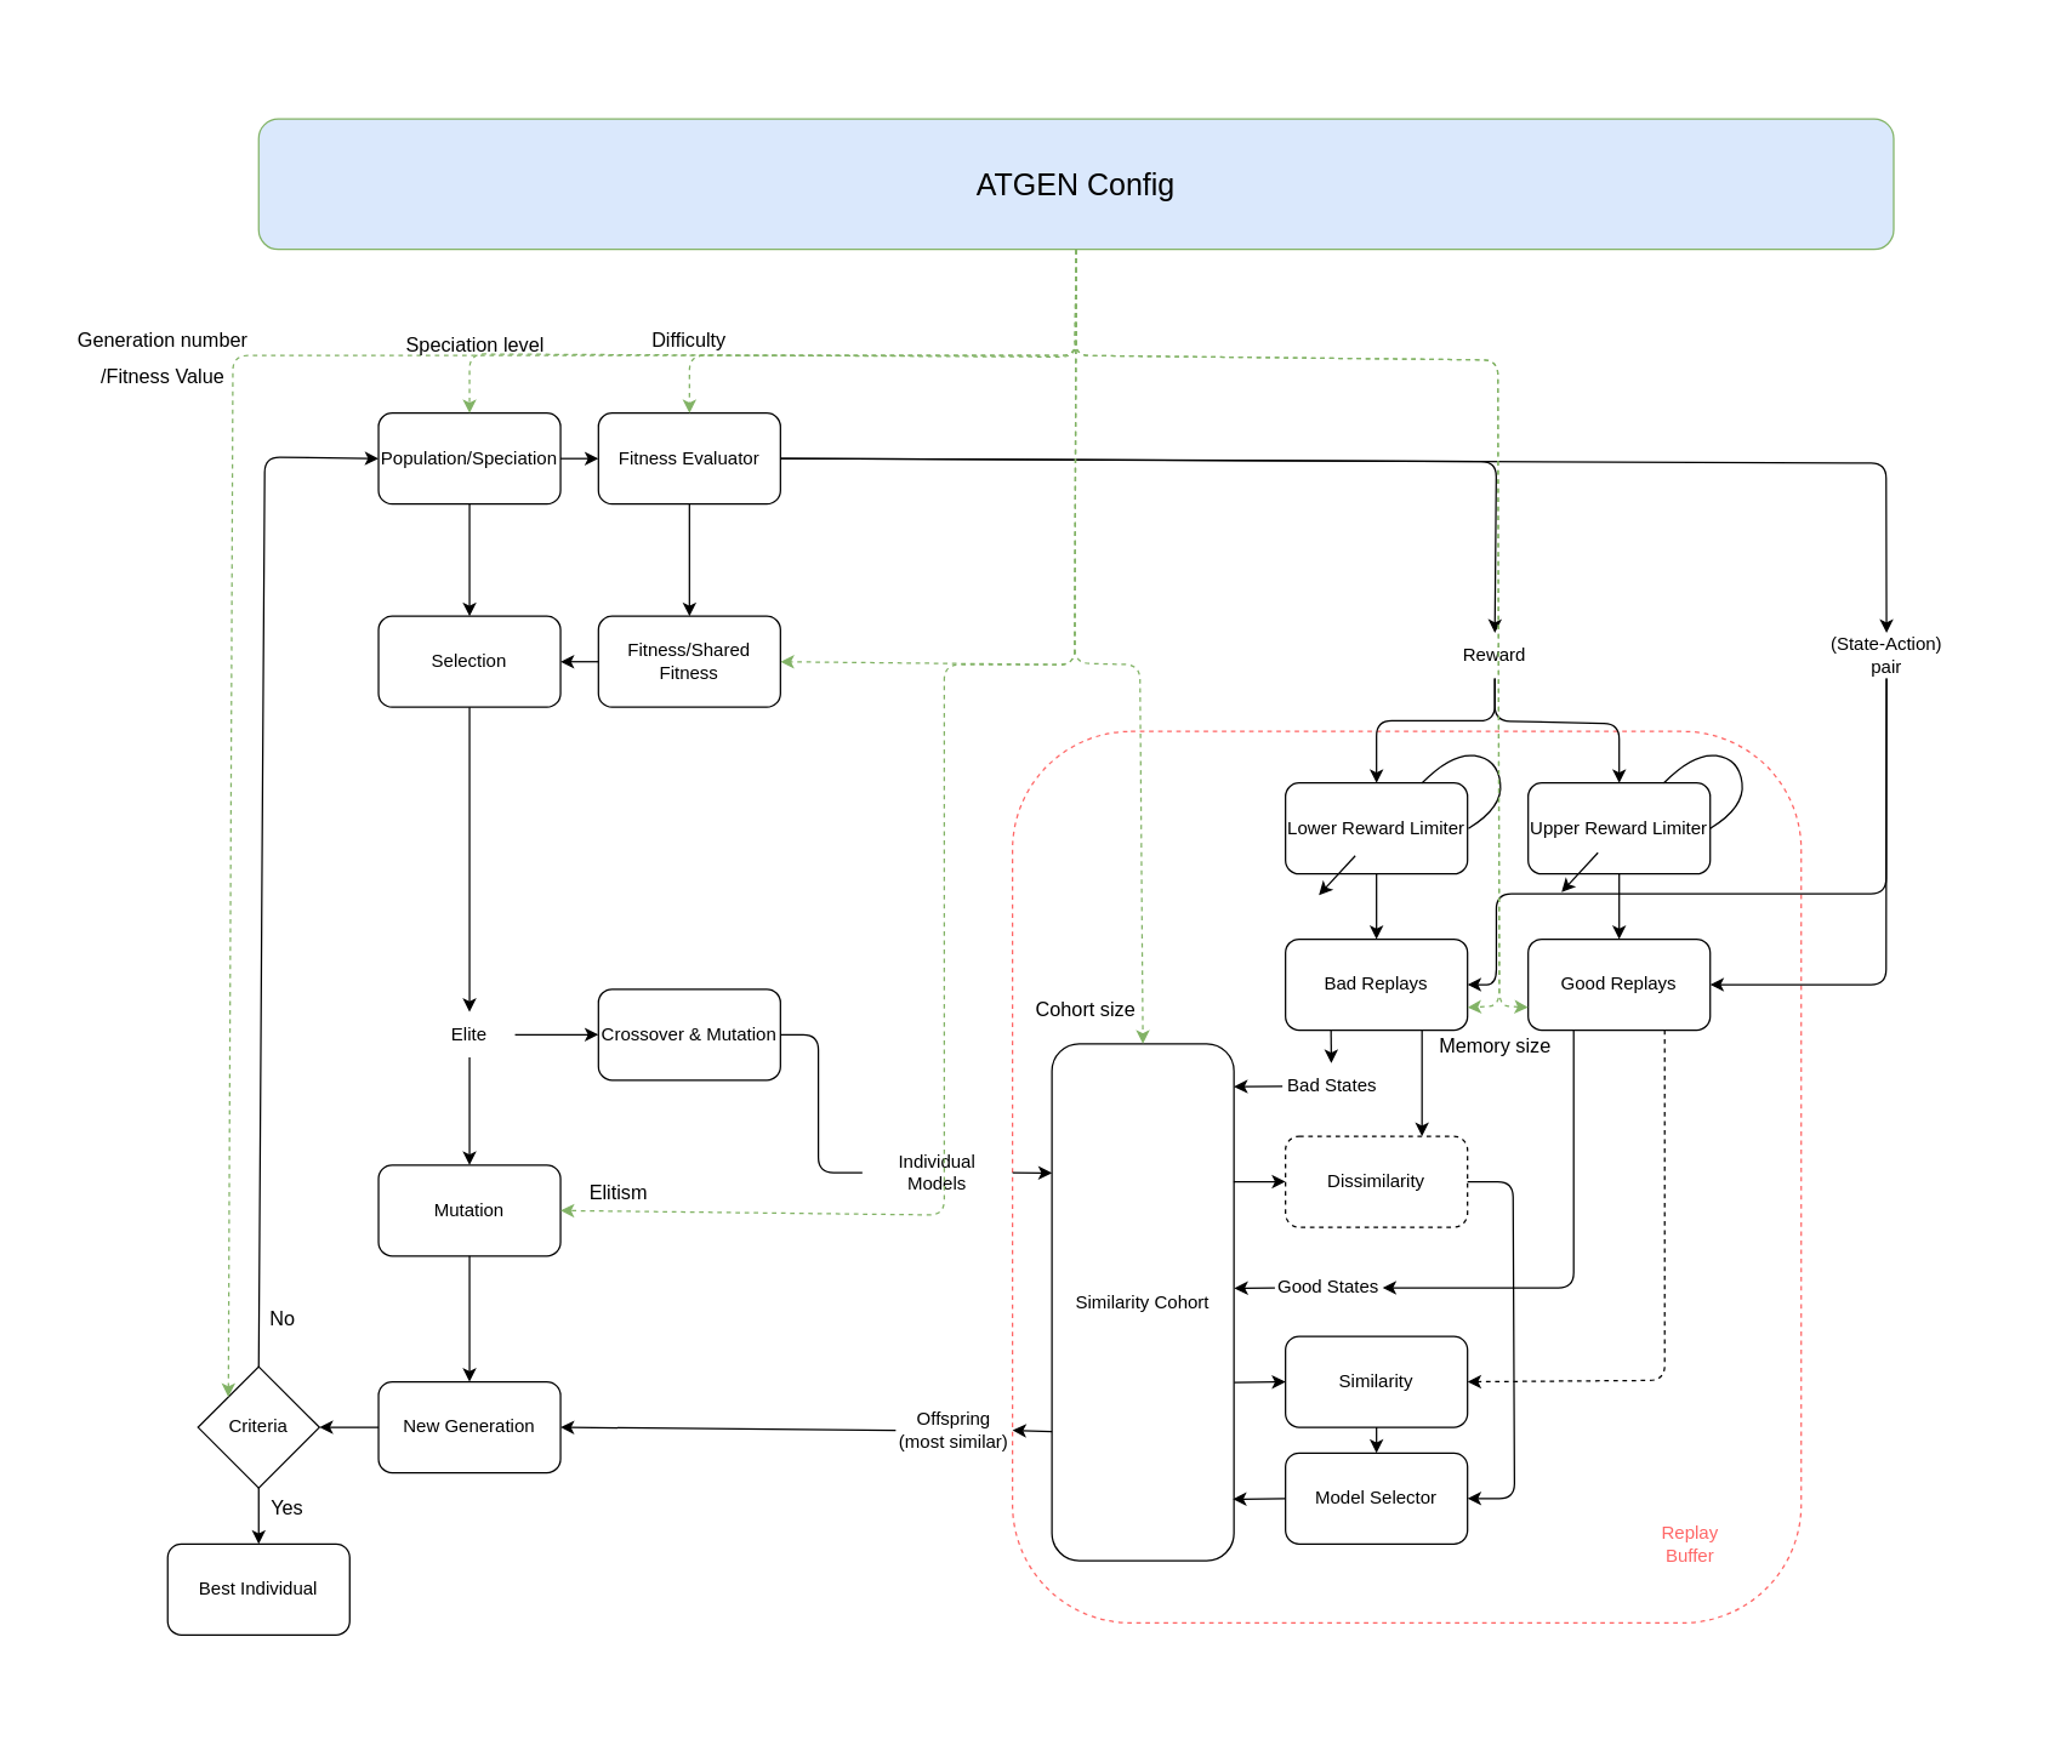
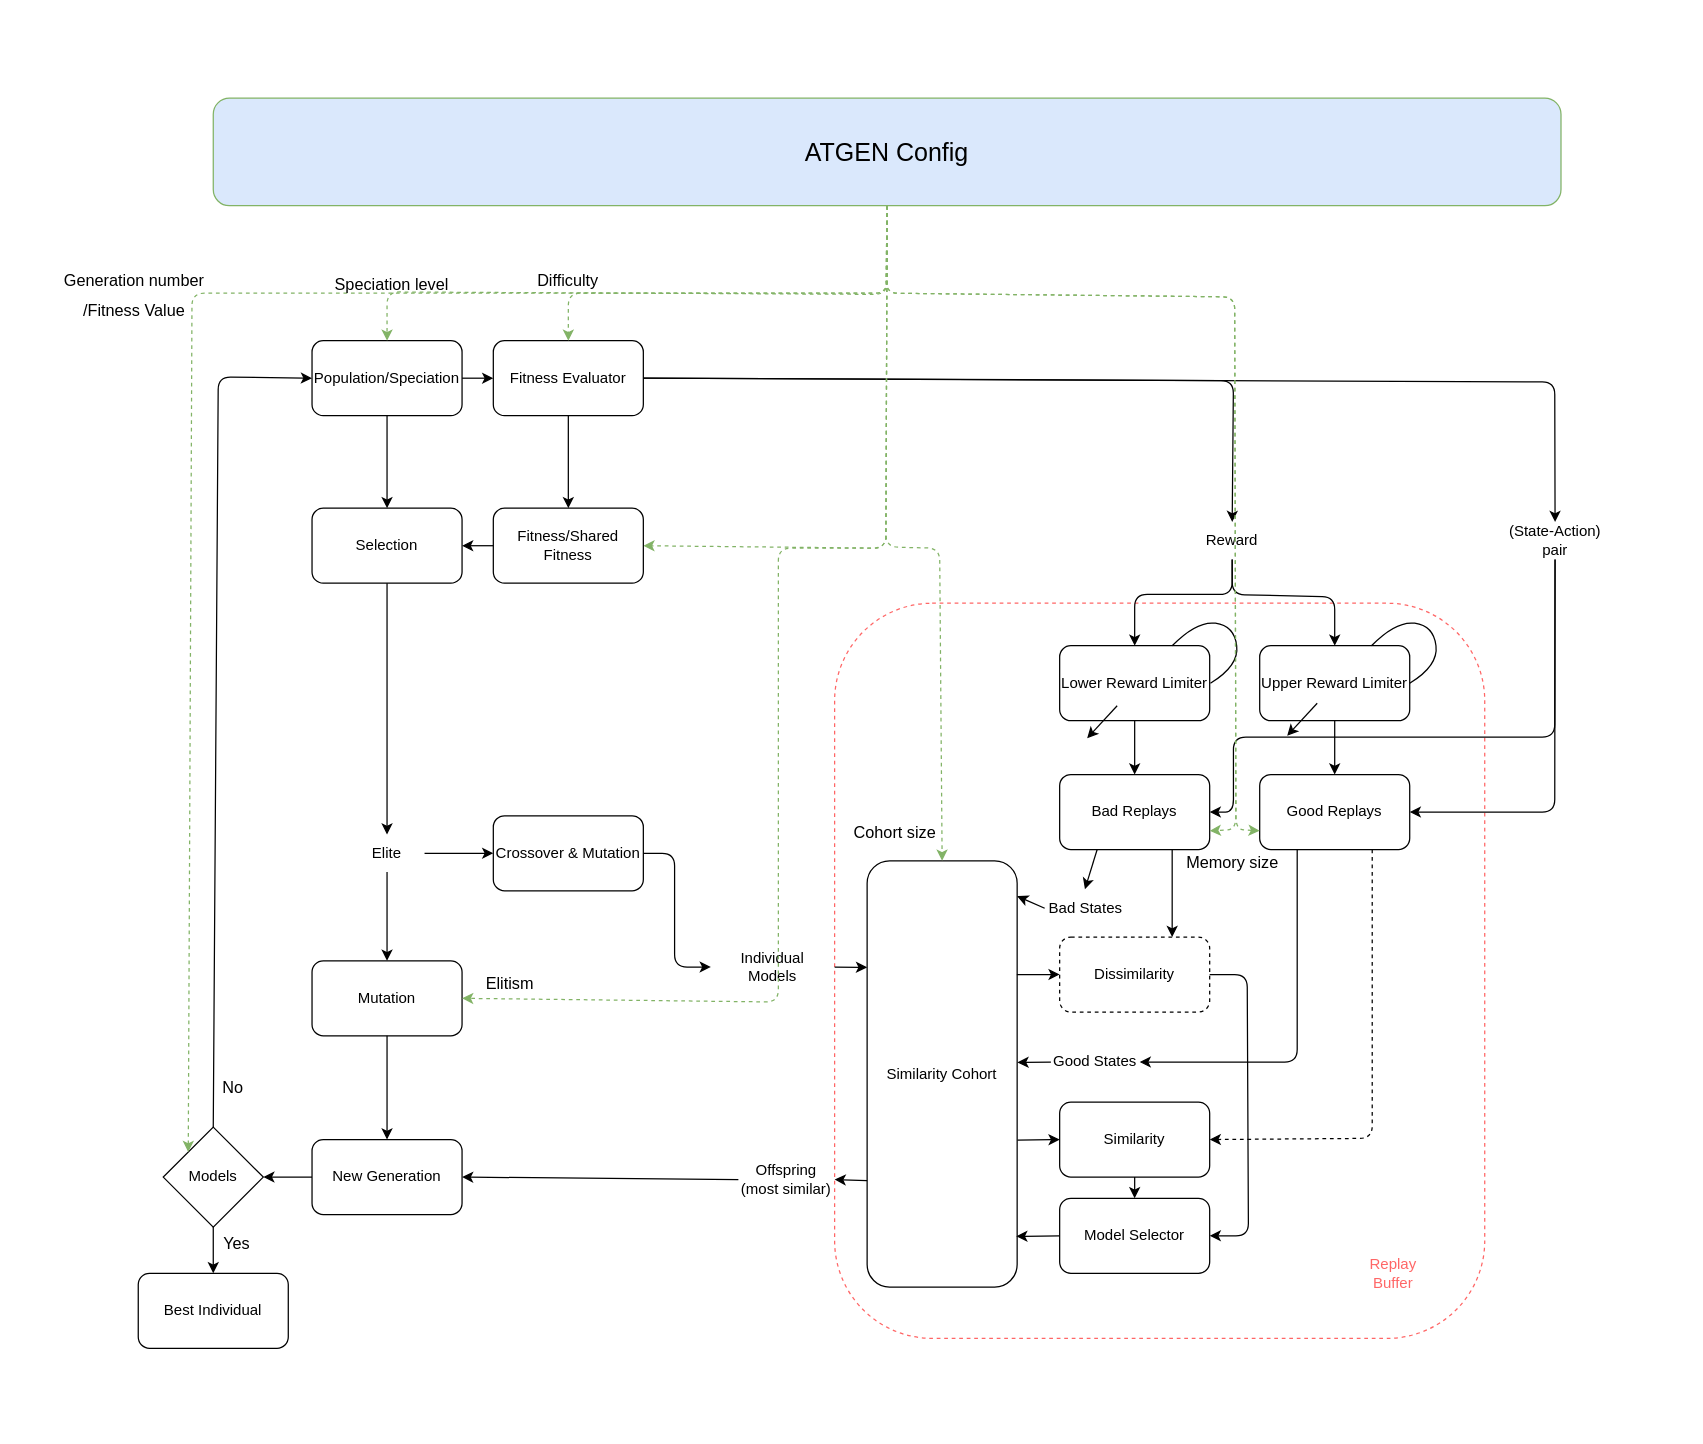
- <mxCell id="26" value="Bad States" style="text;html=1;strokeColor=none;fillColor=none;align=center;verticalAlign=middle;whiteSpace=wrap;rounded=0;fontColor=#000000;" vertex="1" parent="1"><mxGeometry x="845" y="701" width="66" height="30" as="geometry" /></mxCell>
+ <mxCell id="26" value="Bad States" style="text;html=1;strokeColor=none;fillColor=none;align=center;verticalAlign=middle;whiteSpace=wrap;rounded=0;fontColor=#000000;" vertex="1" parent="1"><mxGeometry x="835" y="711" width="66" height="30" as="geometry" /></mxCell>
- <mxCell id="52" style="edgeStyle=none;html=1;exitX=1;exitY=0.5;exitDx=0;exitDy=0;entryX=0;entryY=0.5;entryDx=0;entryDy=0;strokeColor=#000000;fontColor=#000000;endArrow=none;endFill=1;" edge="1" parent="1" source="53" target="40"><mxGeometry relative="1" as="geometry"><Array as="points"><mxPoint x="539" y="682" /><mxPoint x="539" y="773" /></Array></mxGeometry></mxCell>
+ <mxCell id="52" style="edgeStyle=none;html=1;exitX=1;exitY=0.5;exitDx=0;exitDy=0;entryX=0;entryY=0.5;entryDx=0;entryDy=0;strokeColor=#000000;fontColor=#000000;endArrow=classic;endFill=1;" edge="1" parent="1" source="53" target="40"><mxGeometry relative="1" as="geometry"><Array as="points"><mxPoint x="539" y="682" /><mxPoint x="539" y="773" /></Array></mxGeometry></mxCell>
- <mxCell id="60" value="&lt;font color=&quot;#000000&quot;&gt;Criteria&lt;/font&gt;" style="rhombus;whiteSpace=wrap;html=1;fillColor=none;strokeColor=#000000;" vertex="1" parent="1"><mxGeometry x="130" y="901" width="80" height="80" as="geometry" /></mxCell>
+ <mxCell id="60" value="&lt;font color=&quot;#000000&quot;&gt;Models&lt;/font&gt;" style="rhombus;whiteSpace=wrap;html=1;fillColor=none;strokeColor=#000000;" vertex="1" parent="1"><mxGeometry x="130" y="901" width="80" height="80" as="geometry" /></mxCell>
